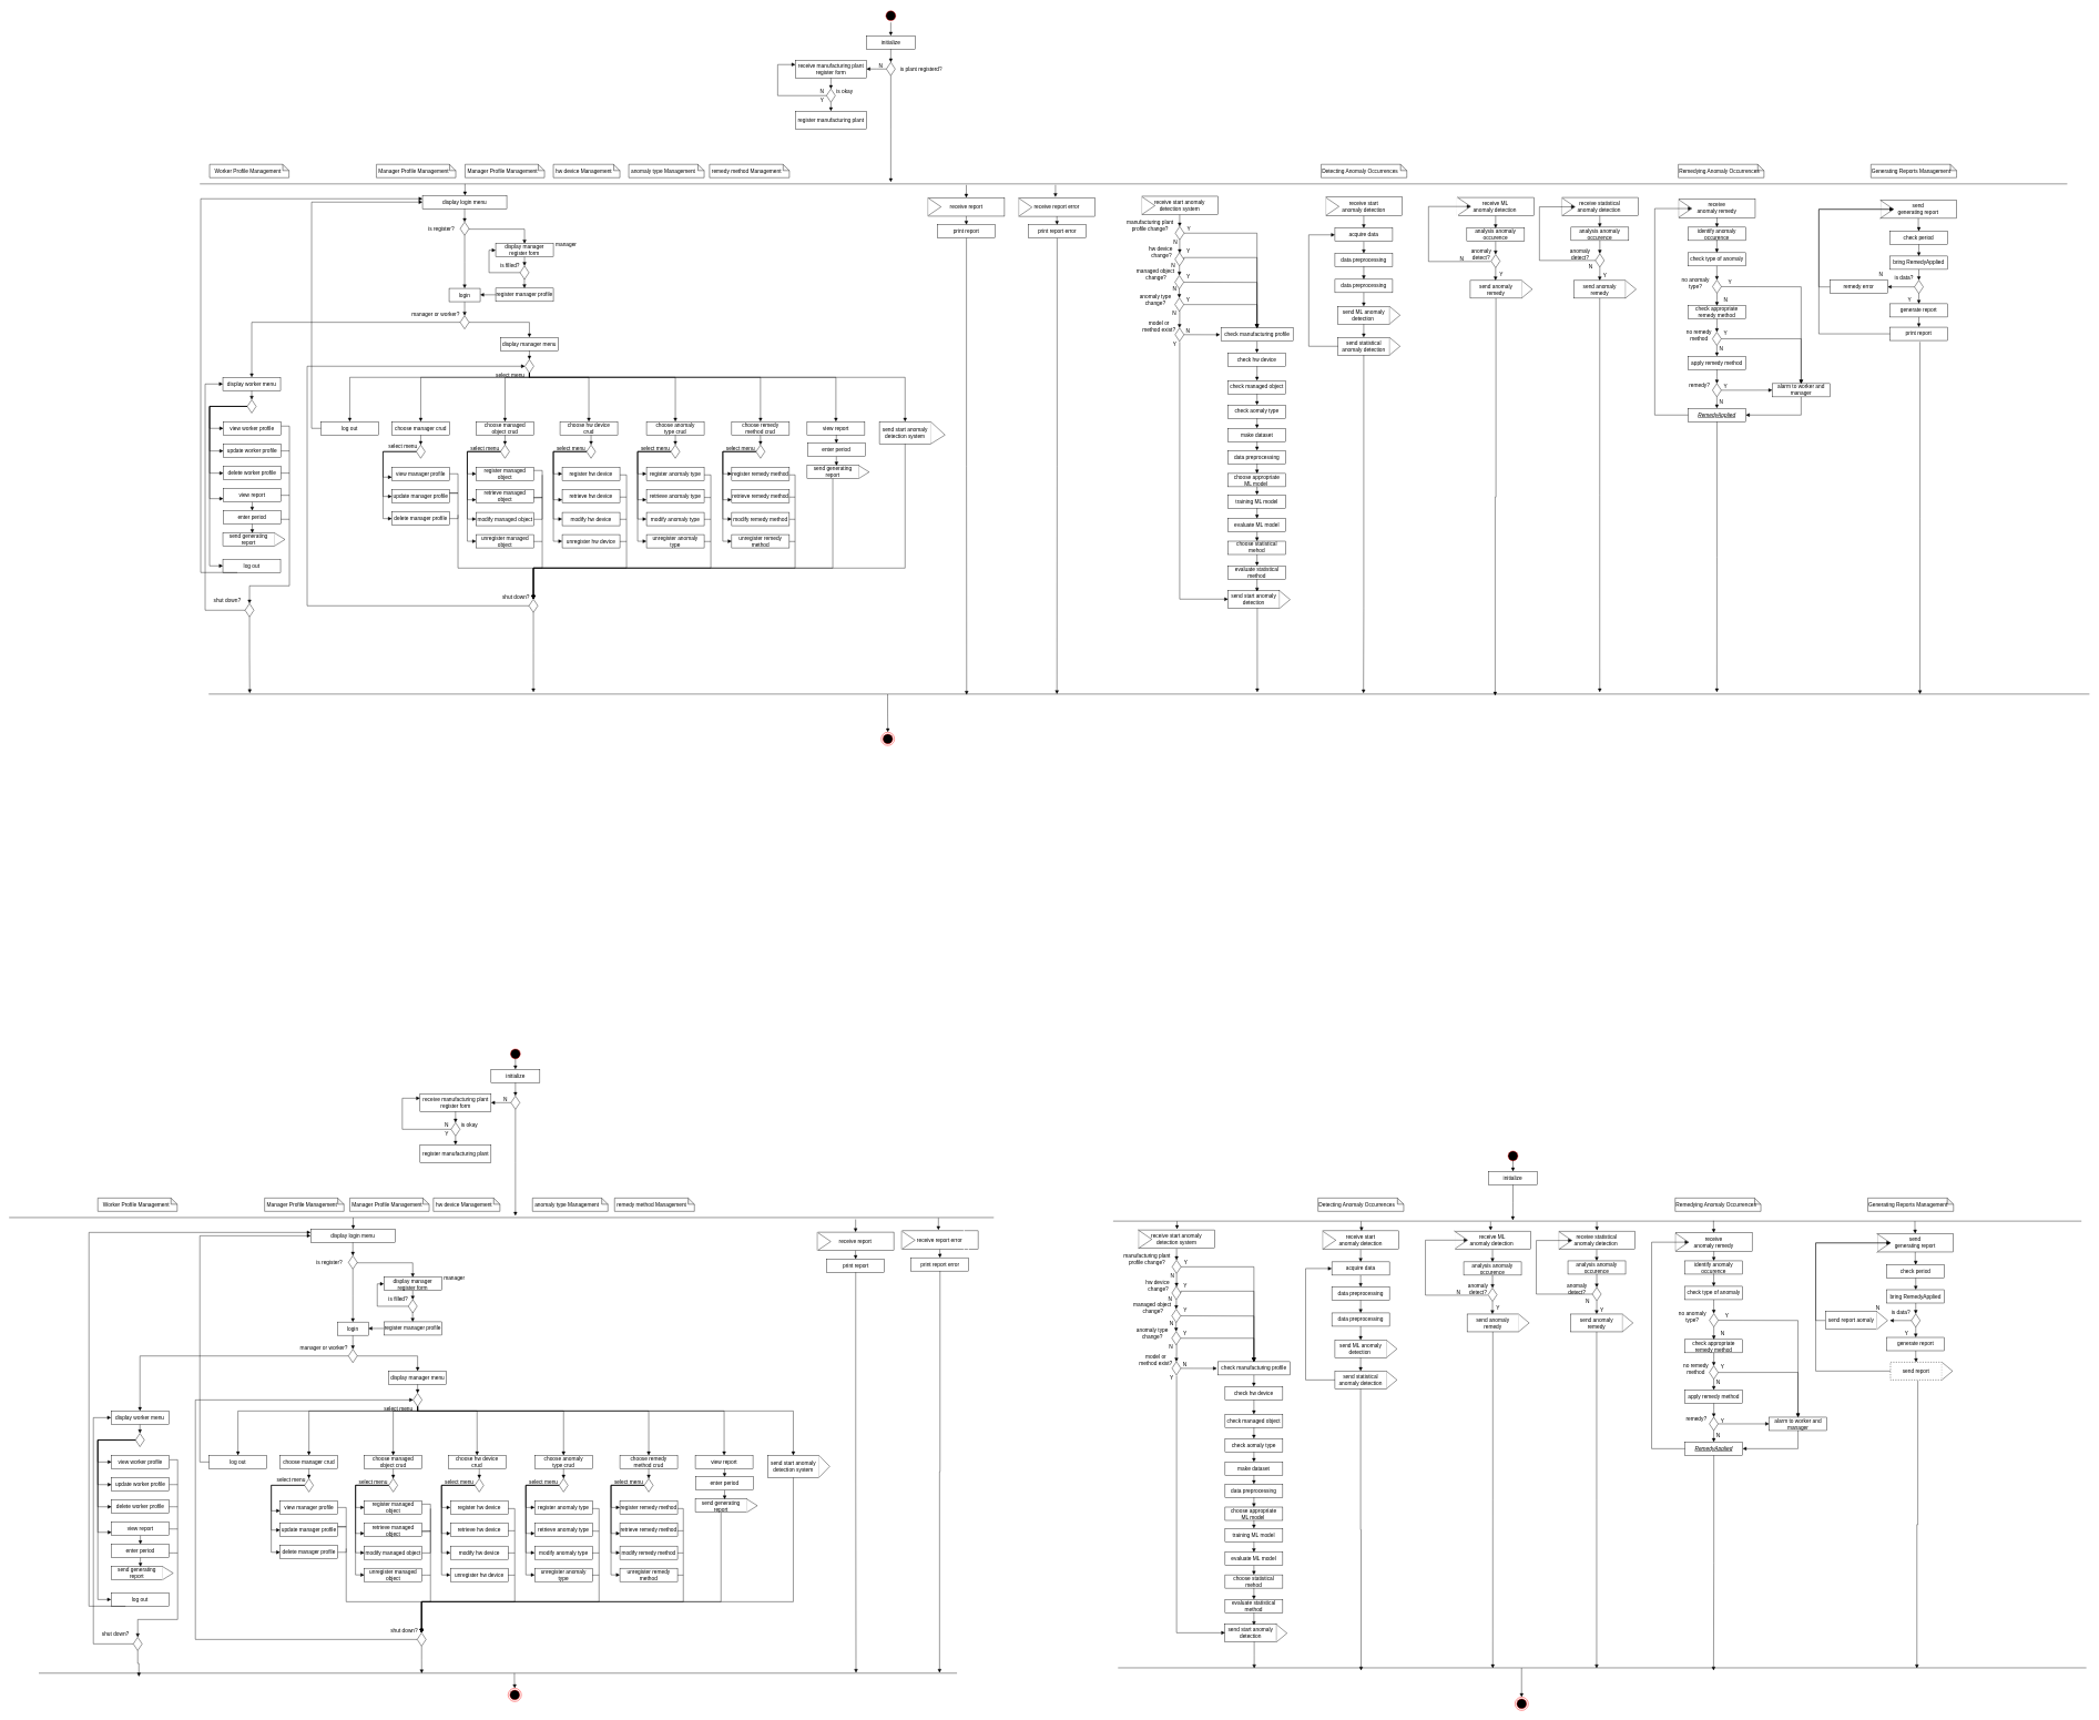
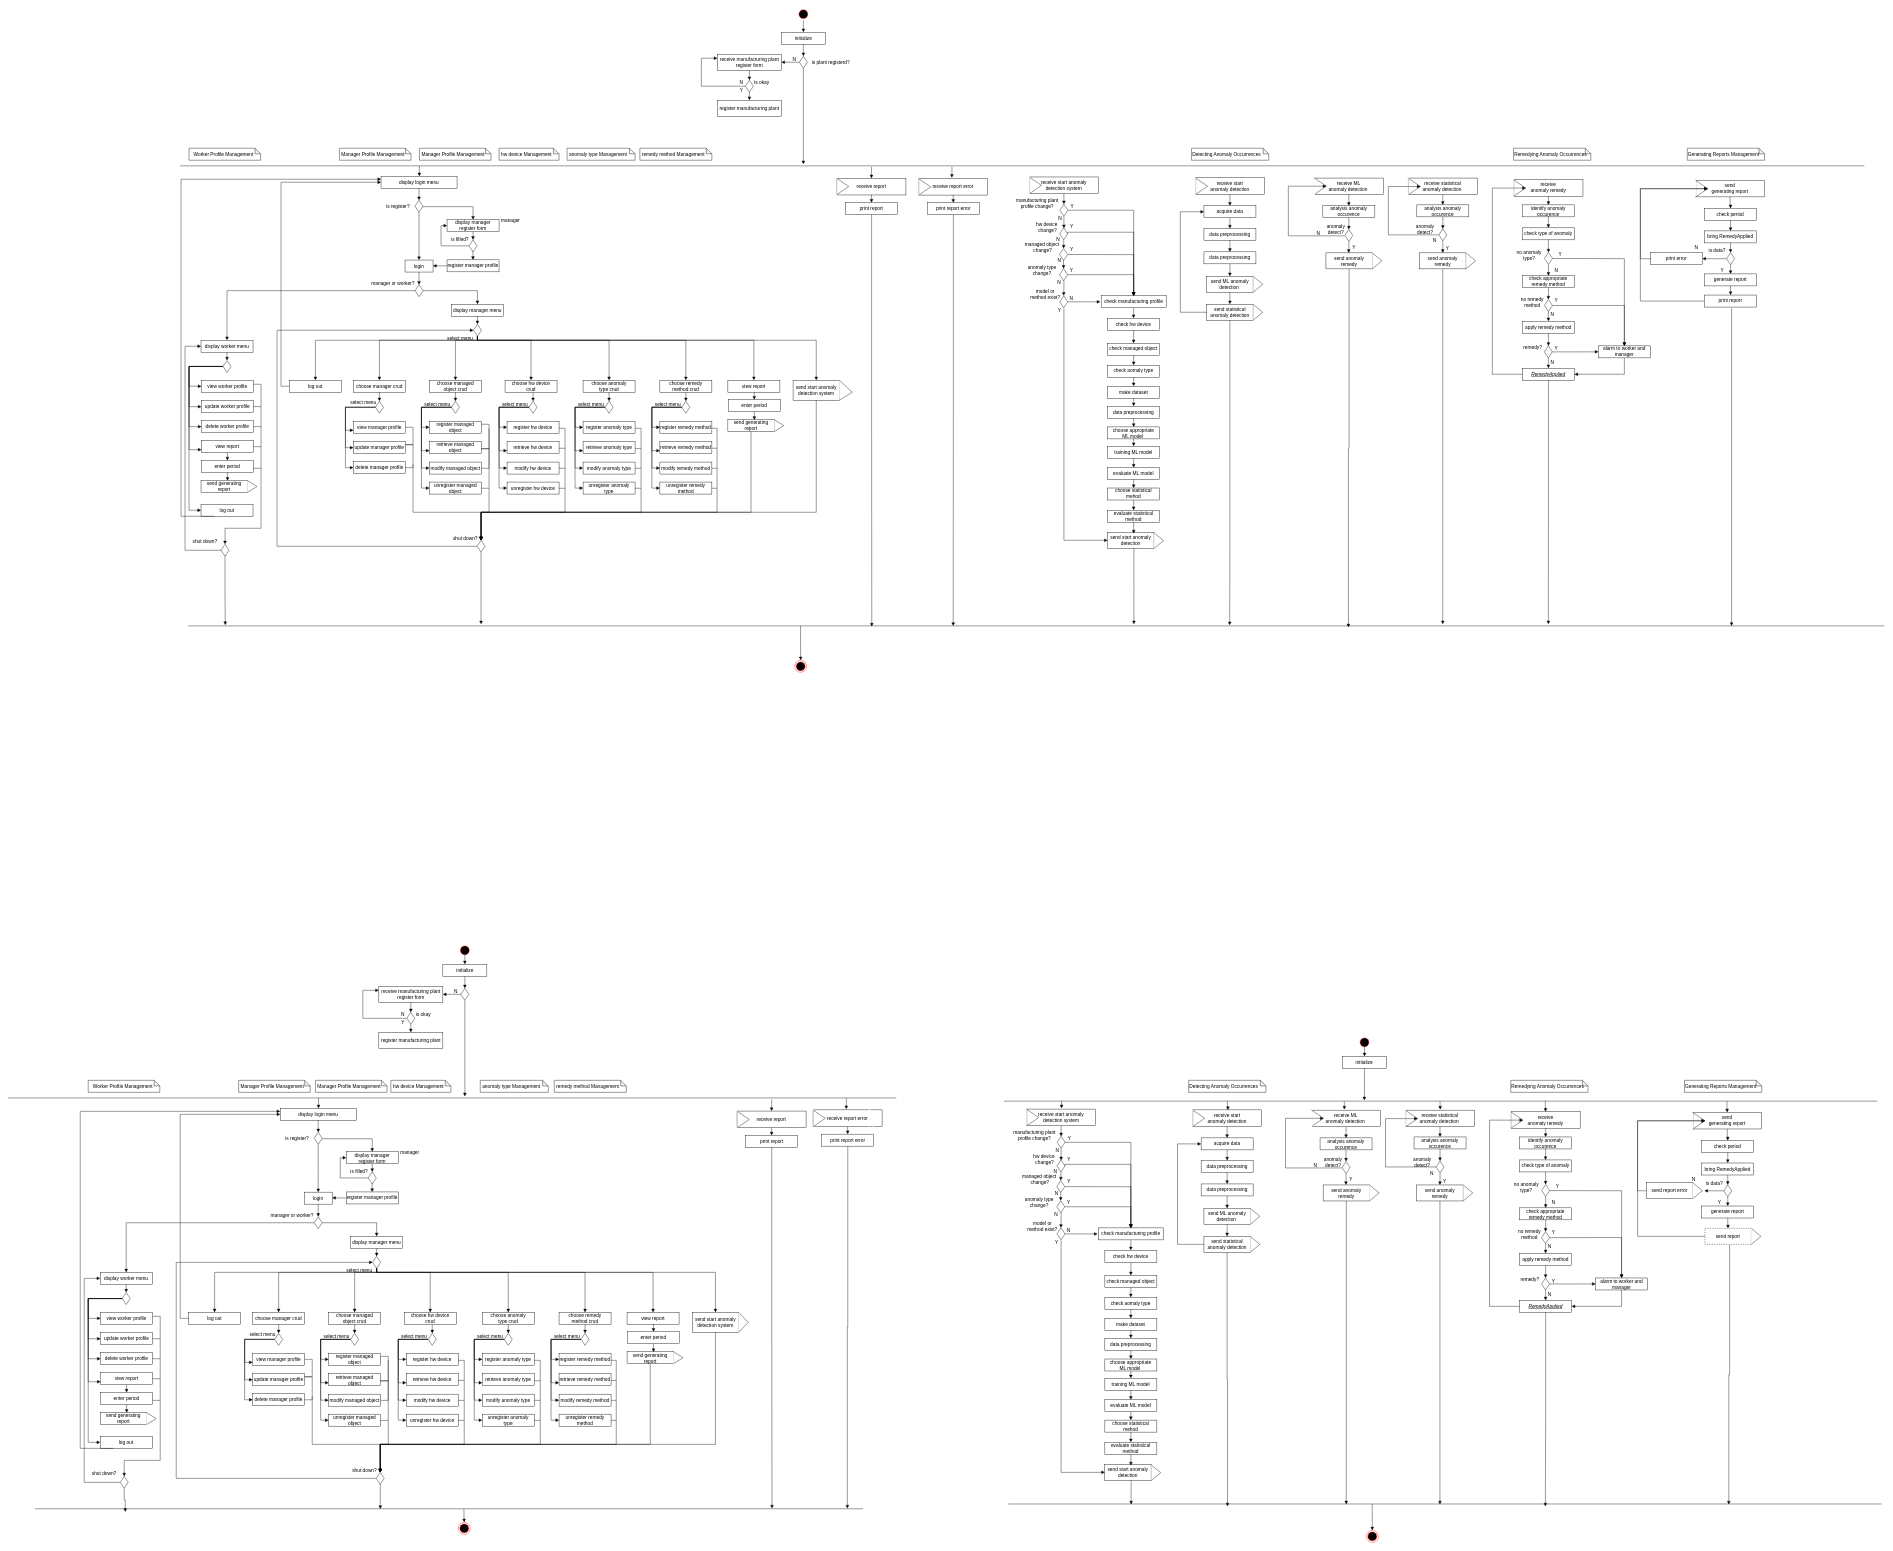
- <mxCell id="362" value="remedy error" style="html=1;whiteSpace=wrap;" parent="1" vertex="1"><mxGeometry x="4125" y="631.2" width="130" height="30" as="geometry" /></mxCell>
+ <mxCell id="362" value="print error" style="html=1;whiteSpace=wrap;" parent="1" vertex="1"><mxGeometry x="4125" y="631.2" width="130" height="30" as="geometry" /></mxCell>
- <mxCell id="796" value="send report aomaly" style="rounded=0;whiteSpace=wrap;html=1;" parent="795" vertex="1"><mxGeometry width="115.862" height="40" as="geometry" /></mxCell>
+ <mxCell id="796" value="send report error" style="rounded=0;whiteSpace=wrap;html=1;" parent="795" vertex="1"><mxGeometry width="115.862" height="40" as="geometry" /></mxCell>
